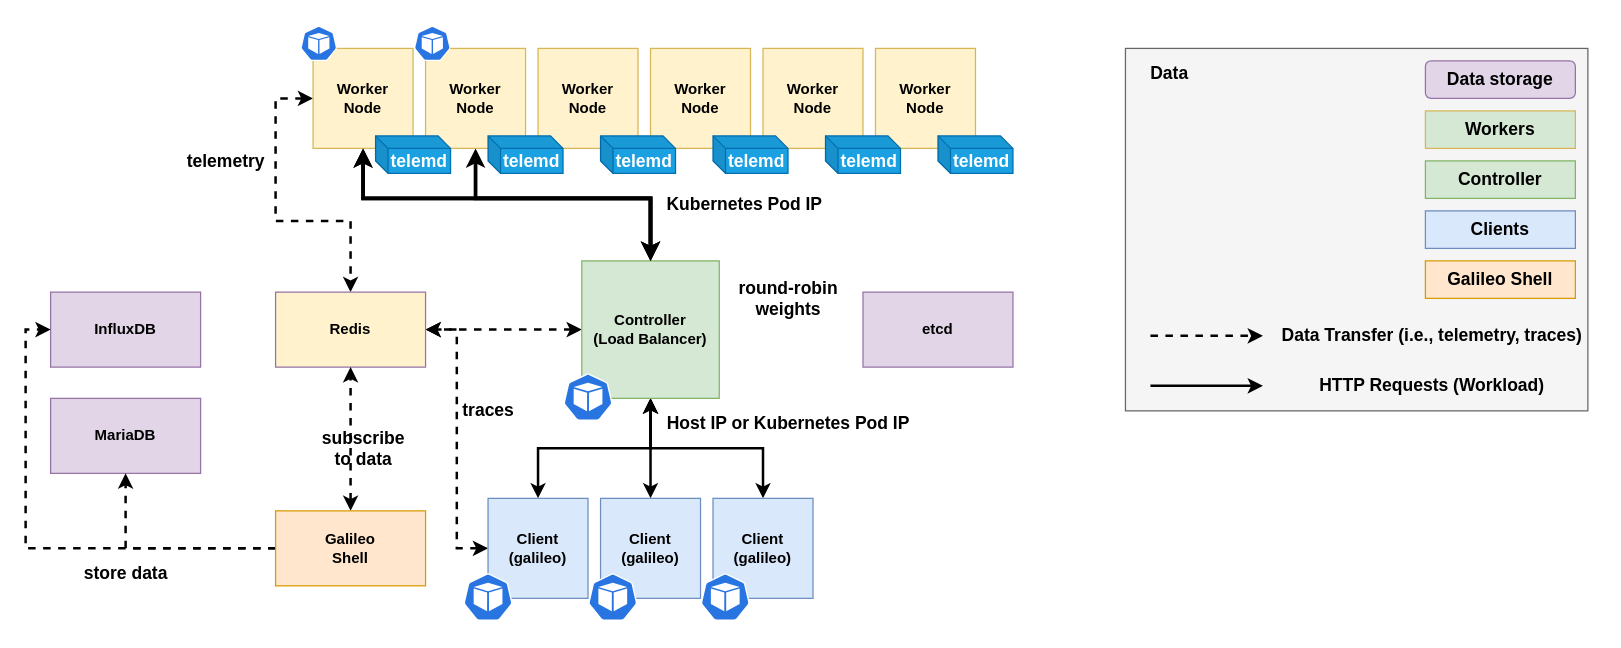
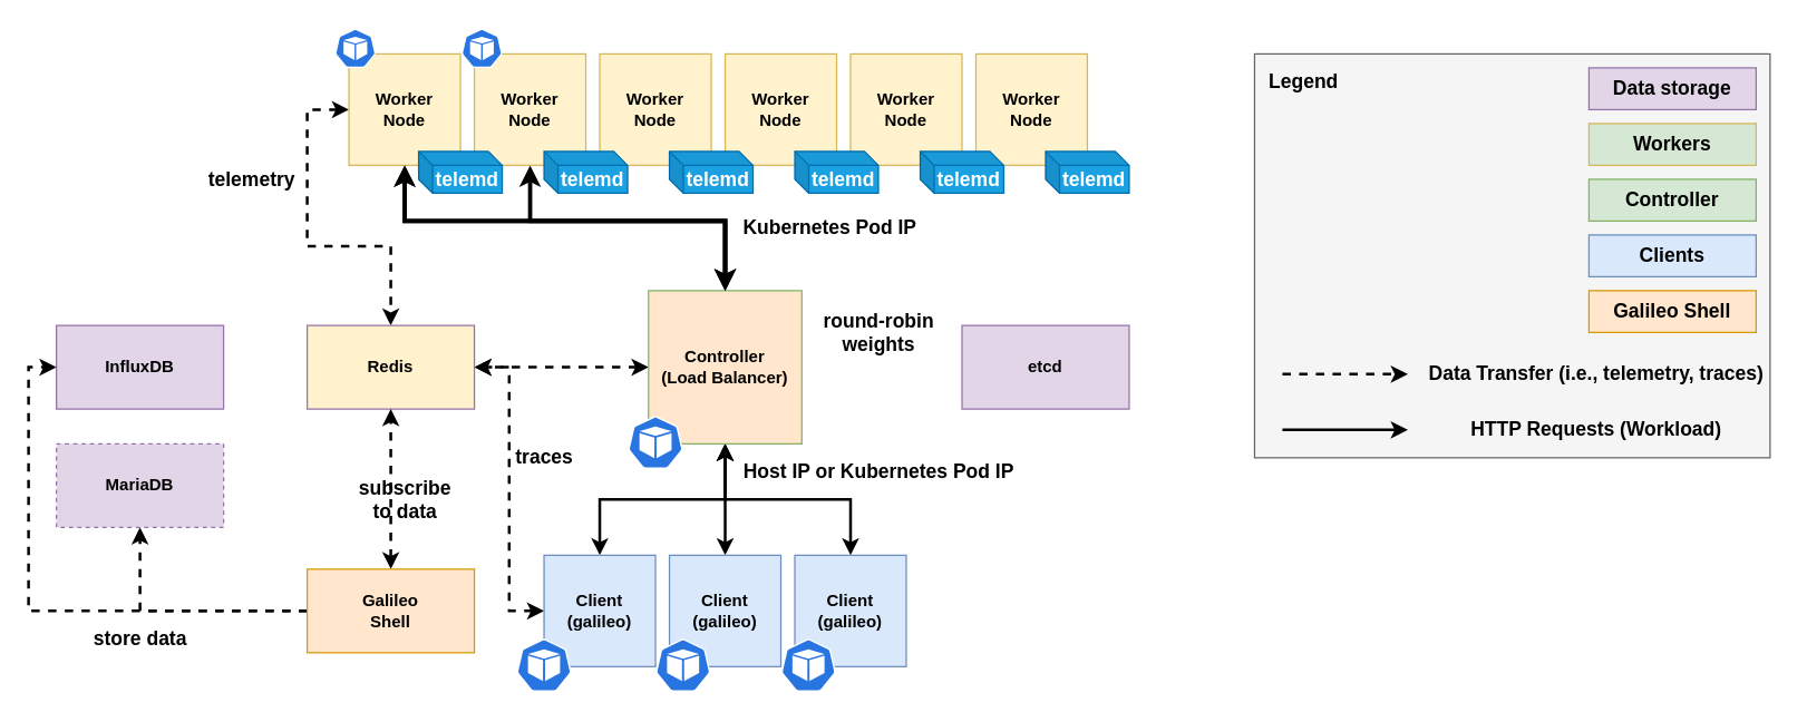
- <mxCell id="52" value="&lt;b&gt;Data&lt;/b&gt;" style="text;html=1;align=center;verticalAlign=middle;resizable=0;points=[];autosize=1;strokeColor=none;fillColor=none;fontSize=14;" vertex="1" parent="1"><mxGeometry x="900" y="48" width="70" height="20" as="geometry" /></mxCell>
+ <mxCell id="52" value="&lt;b&gt;Legend&lt;/b&gt;" style="text;html=1;align=center;verticalAlign=middle;resizable=0;points=[];autosize=1;strokeColor=none;fillColor=none;fontSize=14;" vertex="1" parent="1"><mxGeometry x="900" y="48" width="70" height="20" as="geometry" /></mxCell>
- <mxCell id="47" value="Data storage" style="whiteSpace=wrap;html=1;fontSize=14;fontStyle=1;fillColor=#e1d5e7;strokeColor=#9673a6;rounded=1;" vertex="1" parent="1"><mxGeometry x="1140" y="48" width="120" height="30" as="geometry" /></mxCell>
+ <mxCell id="47" value="Data storage" style="rounded=0;whiteSpace=wrap;html=1;fontSize=14;fontStyle=1;fillColor=#e1d5e7;strokeColor=#9673a6;" vertex="1" parent="1"><mxGeometry x="1140" y="48" width="120" height="30" as="geometry" /></mxCell>
- <mxCell id="11" value="&lt;div&gt;Controller&lt;/div&gt;&lt;div&gt;(Load Balancer)&lt;br&gt;&lt;/div&gt;" style="whiteSpace=wrap;html=1;aspect=fixed;fillColor=#d5e8d4;strokeColor=#82b366;fontStyle=1" vertex="1" parent="1"><mxGeometry x="465" y="208" width="110" height="110" as="geometry" /></mxCell>
+ <mxCell id="11" value="&lt;div&gt;Controller&lt;/div&gt;&lt;div&gt;(Load Balancer)&lt;br&gt;&lt;/div&gt;" style="whiteSpace=wrap;html=1;aspect=fixed;fillColor=#ffe6cc;strokeColor=#82b366;fontStyle=1;" vertex="1" parent="1"><mxGeometry x="465" y="208" width="110" height="110" as="geometry" /></mxCell>
- <mxCell id="24" value="&lt;b&gt;MariaDB&lt;/b&gt;" style="rounded=0;whiteSpace=wrap;html=1;fillColor=#e1d5e7;strokeColor=#9673a6;" vertex="1" parent="1"><mxGeometry x="40" y="318" width="120" height="60" as="geometry" /></mxCell>
+ <mxCell id="24" value="&lt;b&gt;MariaDB&lt;/b&gt;" style="rounded=0;whiteSpace=wrap;html=1;fillColor=#e1d5e7;strokeColor=#9673a6;dashed=1;" vertex="1" parent="1"><mxGeometry x="40" y="318" width="120" height="60" as="geometry" /></mxCell>
